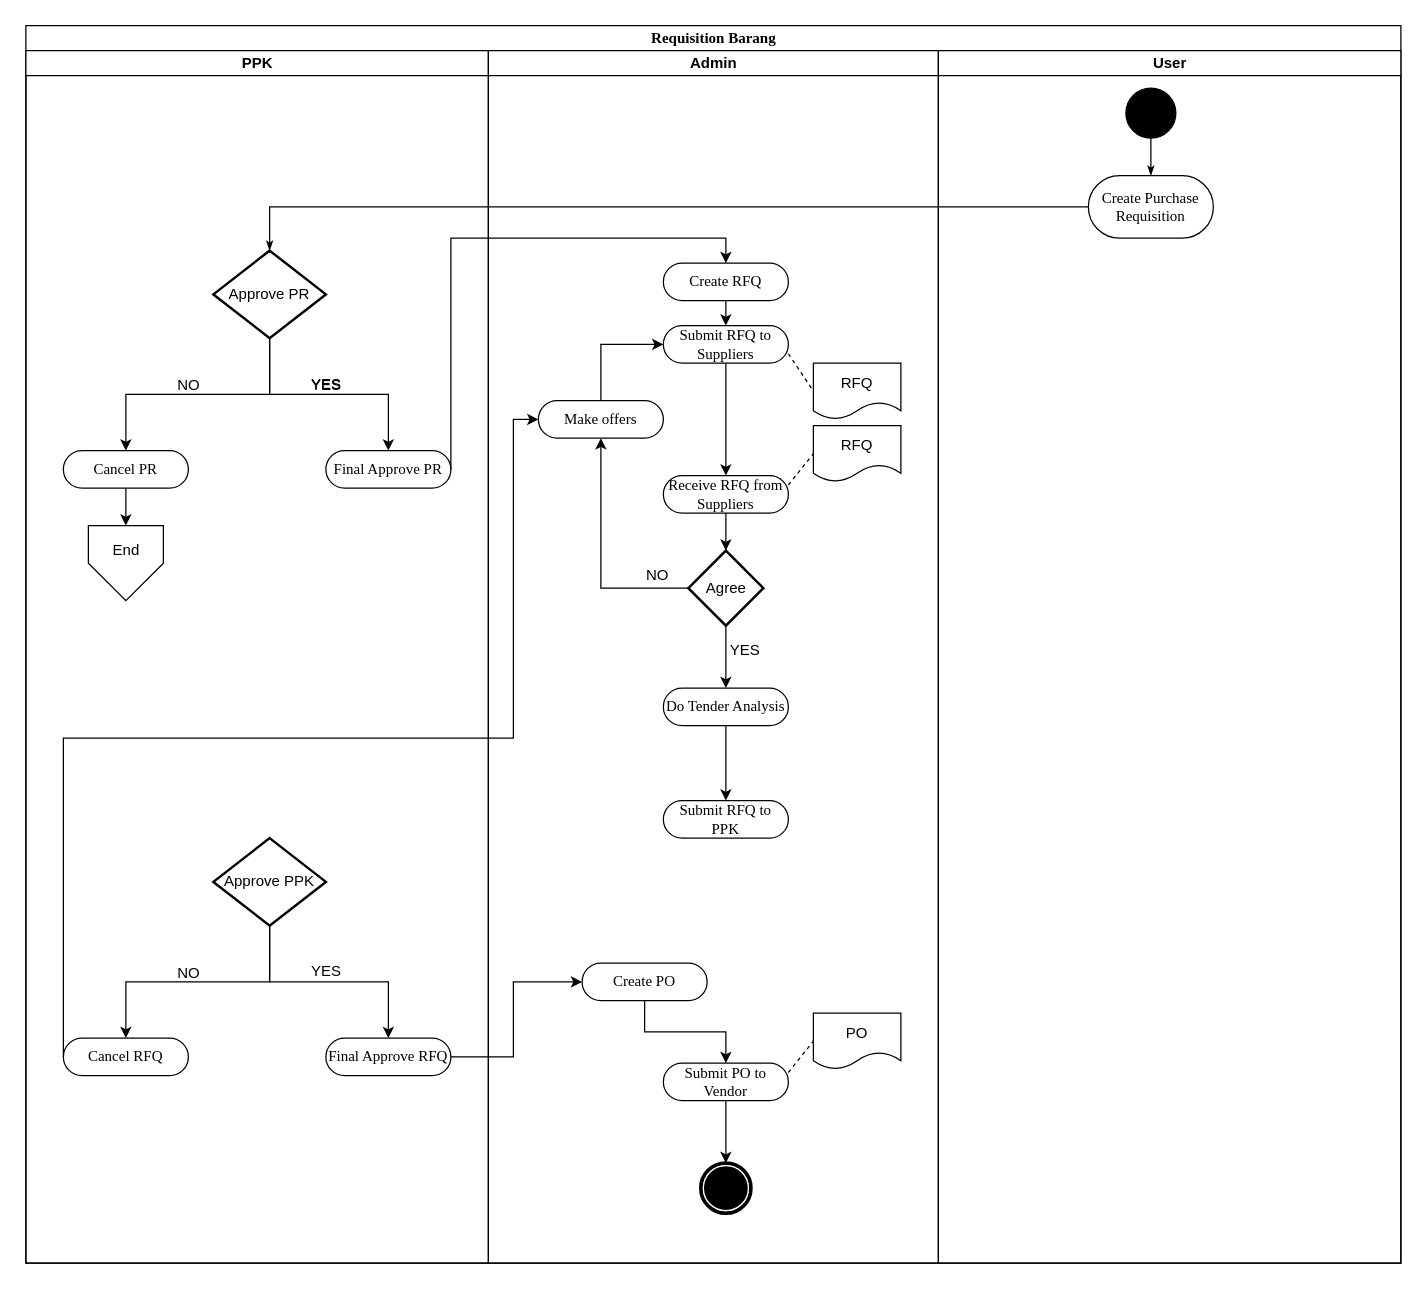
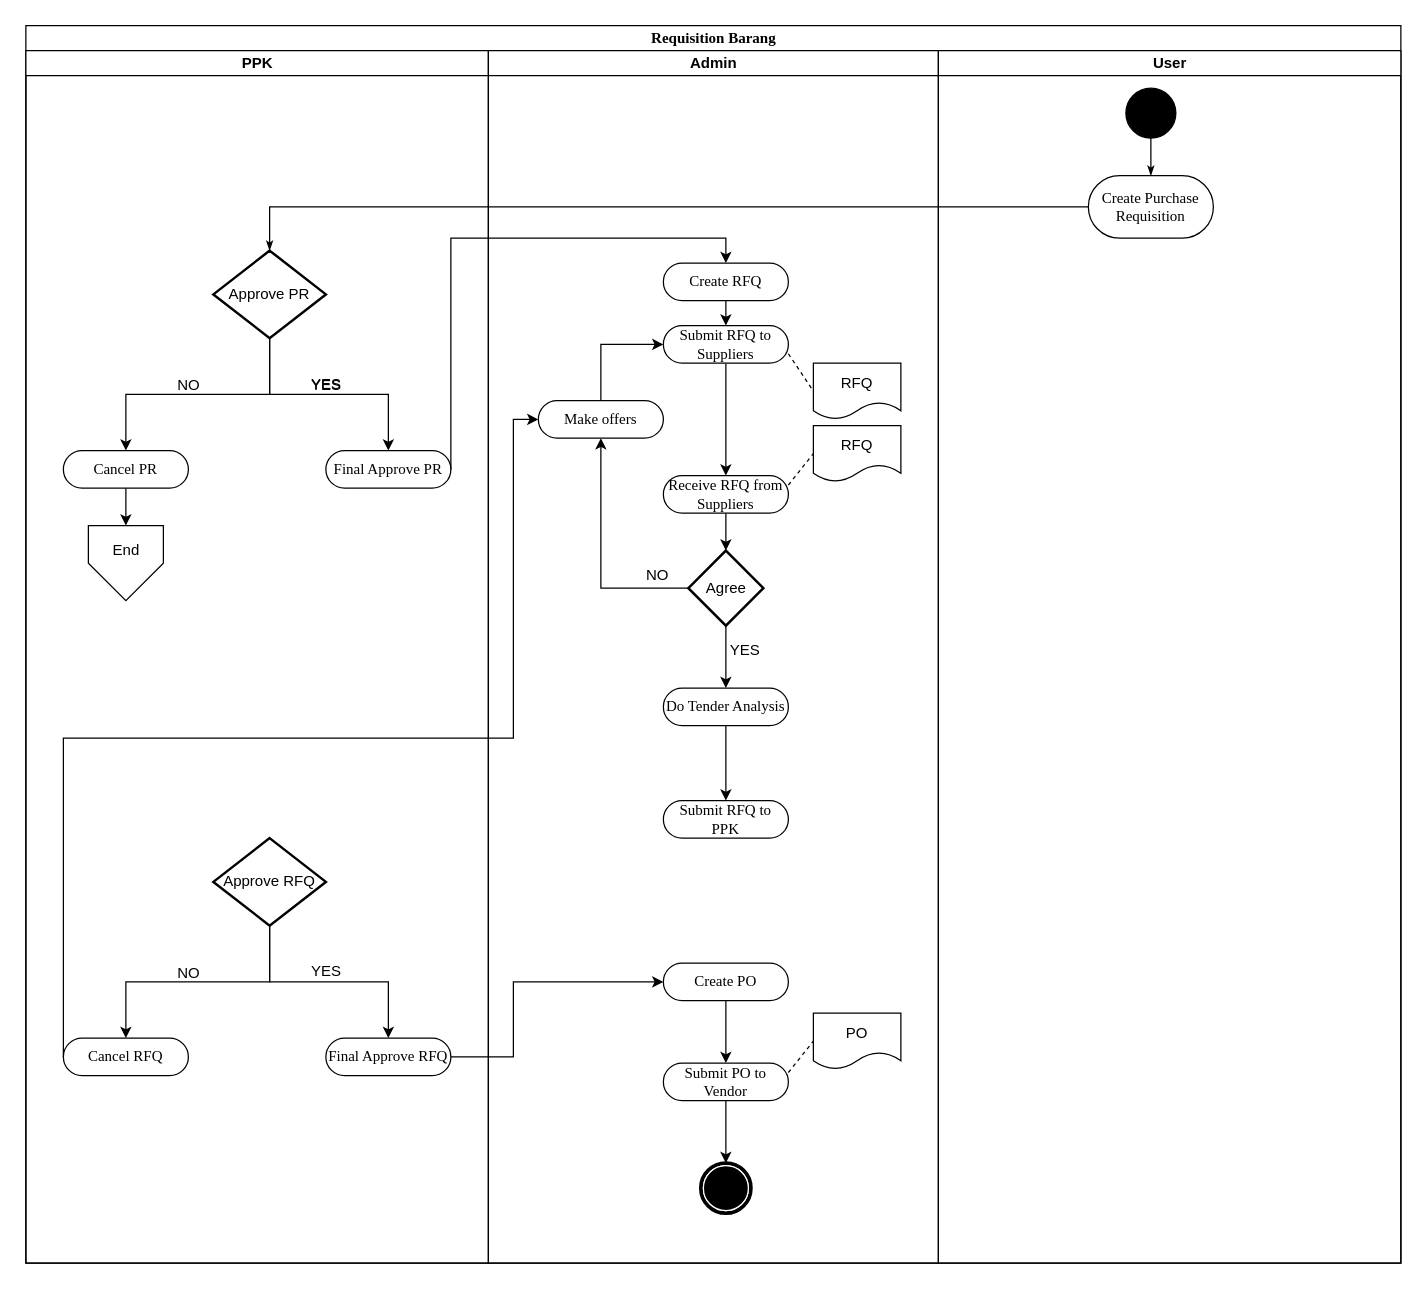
- <mxCell id="11" value="Approve PPK" style="strokeWidth=2;html=1;shape=mxgraph.flowchart.decision;whiteSpace=wrap;" parent="3" vertex="1"><mxGeometry x="150" y="630" width="90" height="70" as="geometry" /></mxCell>
+ <mxCell id="11" value="Approve RFQ" style="strokeWidth=2;html=1;shape=mxgraph.flowchart.decision;whiteSpace=wrap;" parent="3" vertex="1"><mxGeometry x="150" y="630" width="90" height="70" as="geometry" /></mxCell>
- <mxCell id="30" value="Create PO" style="rounded=1;whiteSpace=wrap;html=1;shadow=0;comic=0;labelBackgroundColor=none;strokeWidth=1;fontFamily=Verdana;fontSize=12;align=center;arcSize=50;" parent="20" vertex="1"><mxGeometry x="75" y="730" width="100" height="30" as="geometry" /></mxCell>
+ <mxCell id="30" value="Create PO" style="rounded=1;whiteSpace=wrap;html=1;shadow=0;comic=0;labelBackgroundColor=none;strokeWidth=1;fontFamily=Verdana;fontSize=12;align=center;arcSize=50;" parent="20" vertex="1"><mxGeometry x="140" y="730" width="100" height="30" as="geometry" /></mxCell>
